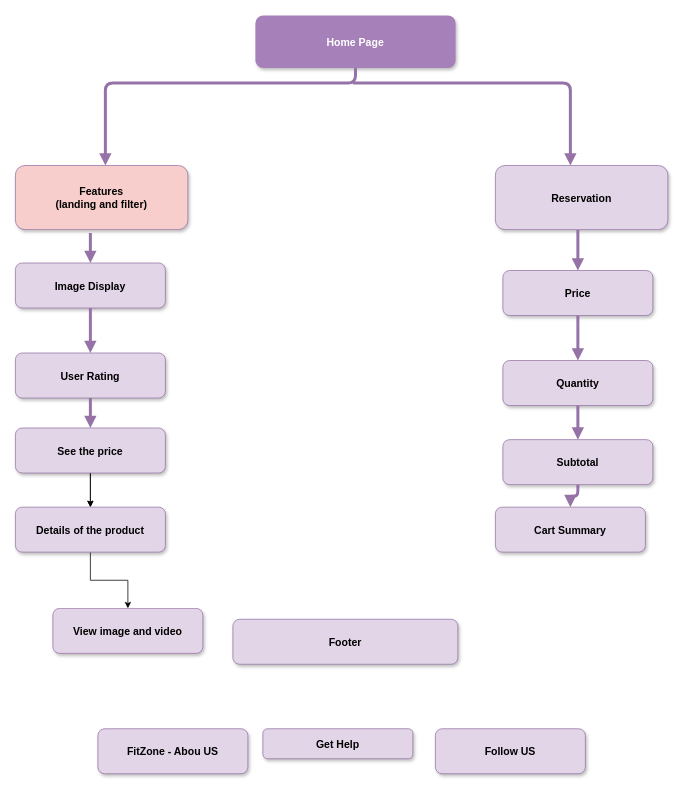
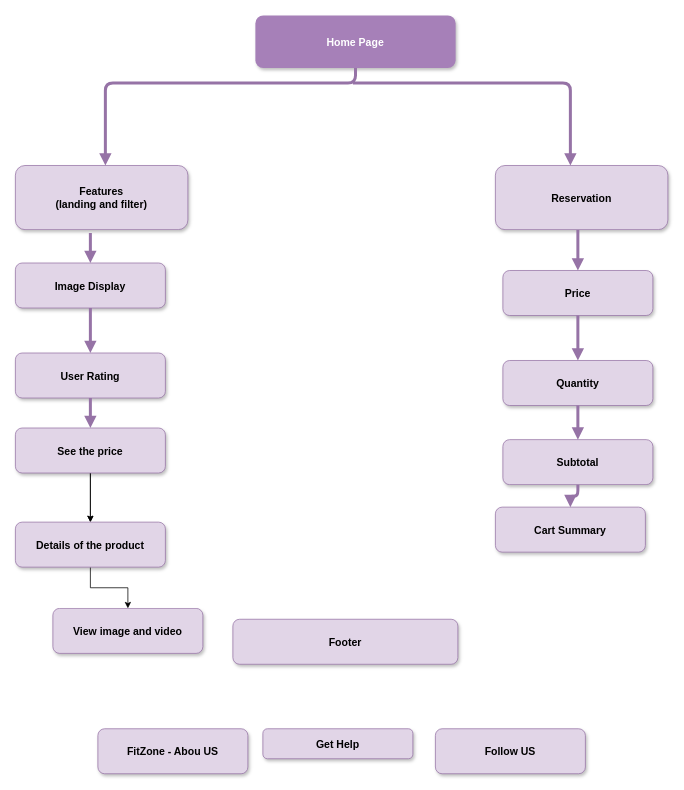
- <mxCell id="3" value="Features&#10;(landing and filter)" style="rounded=1;fillColor=#f8cecc;strokeColor=#9673a6;shadow=1;fontStyle=1;fontSize=14;" parent="1" vertex="1"><mxGeometry x="20" y="220" width="230" height="85.5" as="geometry" /></mxCell>
+ <mxCell id="3" value="Features&#10;(landing and filter)" style="rounded=1;fillColor=#e1d5e7;strokeColor=#9673a6;shadow=1;fontStyle=1;fontSize=14;" parent="1" vertex="1"><mxGeometry x="20" y="220" width="230" height="85.5" as="geometry" /></mxCell>
- <mxCell id="11" value="Details of the product" style="rounded=1;fillColor=#e1d5e7;strokeColor=#9673a6;shadow=1;fontStyle=1;fontSize=14;" parent="1" vertex="1"><mxGeometry x="20" y="675.5" width="200" height="60" as="geometry" /></mxCell>
+ <mxCell id="11" value="Details of the product" style="rounded=1;fillColor=#e1d5e7;strokeColor=#9673a6;shadow=1;fontStyle=1;fontSize=14;" parent="1" vertex="1"><mxGeometry x="20" y="695.5" width="200" height="60" as="geometry" /></mxCell>
